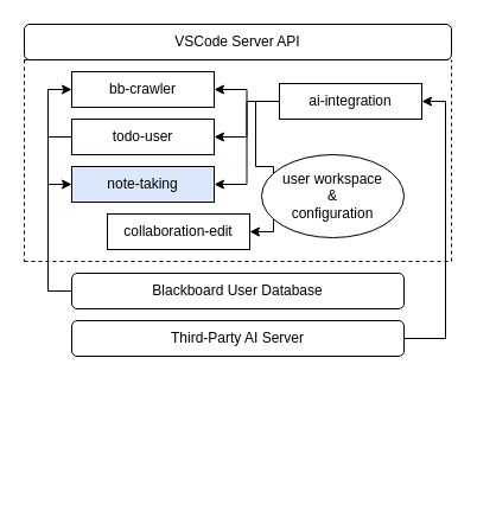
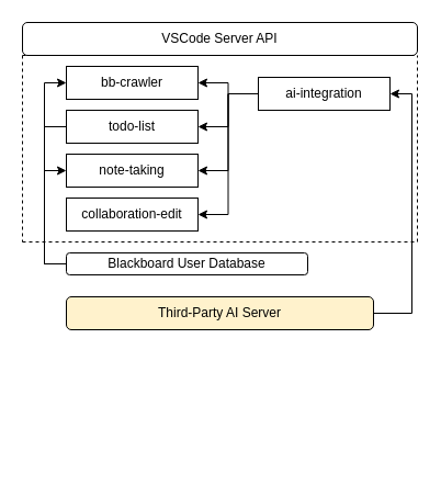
- <mxCell id="8" value="todo-user" style="rounded=0;whiteSpace=wrap;html=1;" vertex="1" parent="1"><mxGeometry x="60" y="100" width="120" height="30" as="geometry" /></mxCell>
+ <mxCell id="8" value="todo-list" style="rounded=0;whiteSpace=wrap;html=1;" vertex="1" parent="1"><mxGeometry x="60" y="100" width="120" height="30" as="geometry" /></mxCell>
- <mxCell id="15" value="note-taking" style="rounded=0;whiteSpace=wrap;html=1;fillColor=#dae8fc;" vertex="1" parent="1"><mxGeometry x="60" y="140" width="120" height="30" as="geometry" /></mxCell>
+ <mxCell id="15" value="note-taking" style="rounded=0;whiteSpace=wrap;html=1;" vertex="1" parent="1"><mxGeometry x="60" y="140" width="120" height="30" as="geometry" /></mxCell>
- <mxCell id="20" value="user workspace&lt;br&gt;&amp;amp;&lt;br&gt;configuration" style="ellipse;whiteSpace=wrap;html=1;" vertex="1" parent="1"><mxGeometry x="220" y="130" width="120" height="70" as="geometry" /></mxCell>
- <mxCell id="14" value="collaboration-edit" style="rounded=0;whiteSpace=wrap;html=1;" vertex="1" parent="1"><mxGeometry x="90" y="180" width="120" height="30" as="geometry" /></mxCell>
+ <mxCell id="14" value="collaboration-edit" style="rounded=0;whiteSpace=wrap;html=1;" vertex="1" parent="1"><mxGeometry x="60" y="180" width="120" height="30" as="geometry" /></mxCell>
- <mxCell id="6" value="Blackboard User Database" style="rounded=1;whiteSpace=wrap;html=1;" vertex="1" parent="1"><mxGeometry x="60" y="230" width="280" height="30" as="geometry" /></mxCell>
+ <mxCell id="6" value="Blackboard User Database" style="rounded=1;whiteSpace=wrap;html=1;" vertex="1" parent="1"><mxGeometry x="60" y="230" width="220" height="20" as="geometry" /></mxCell>
- <mxCell id="22" value="Third-Party AI Server" style="rounded=1;whiteSpace=wrap;html=1;" vertex="1" parent="1"><mxGeometry x="60" y="270" width="280" height="30" as="geometry" /></mxCell>
+ <mxCell id="22" value="Third-Party AI Server" style="rounded=1;whiteSpace=wrap;html=1;fillColor=#fff2cc;" vertex="1" parent="1"><mxGeometry x="60" y="270" width="280" height="30" as="geometry" /></mxCell>
